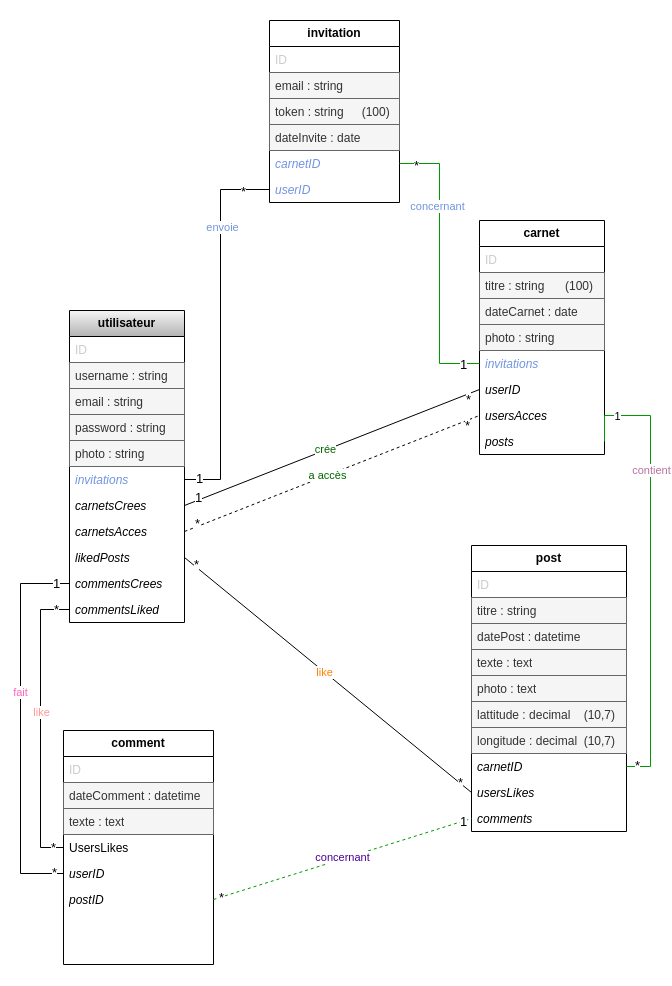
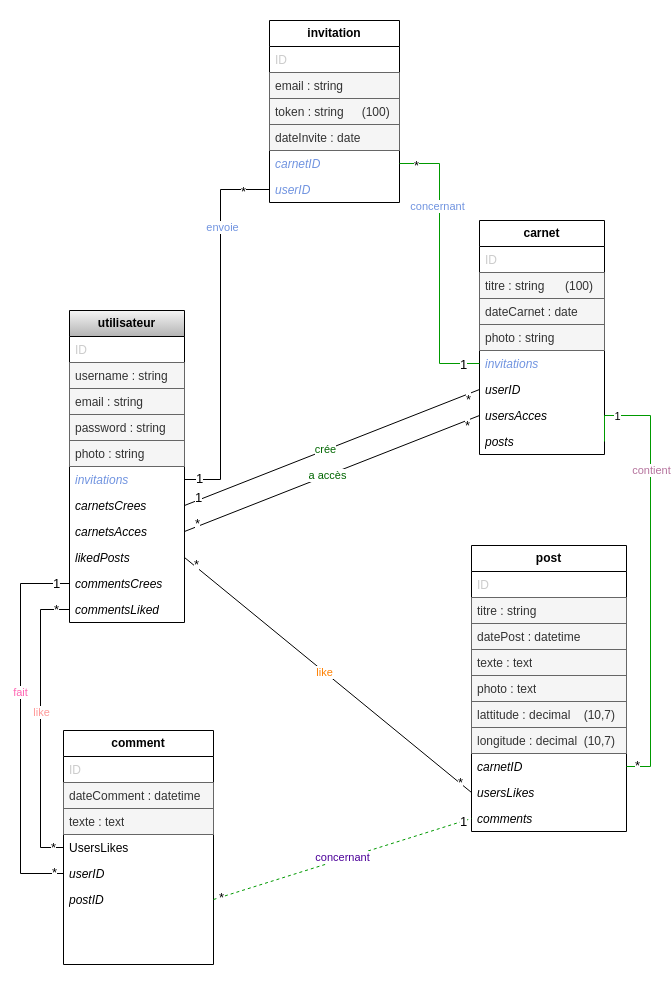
- <mxCell id="27" value="" style="endArrow=none;endFill=0;endSize=12;html=1;rounded=0;strokeColor=light-dark(#000000, #2b82da);exitX=1;exitY=0.5;exitDx=0;exitDy=0;entryX=0;entryY=0.5;entryDx=0;entryDy=0;dashed=1;" parent="1" source="10" target="21" edge="1"><mxGeometry width="160" relative="1" as="geometry"><mxPoint x="189" y="388" as="sourcePoint" /><mxPoint x="440" y="400" as="targetPoint" /></mxGeometry></mxCell>
+ <mxCell id="27" value="" style="endArrow=none;endFill=0;endSize=12;html=1;rounded=0;strokeColor=light-dark(#000000, #2b82da);exitX=1;exitY=0.5;exitDx=0;exitDy=0;entryX=0;entryY=0.5;entryDx=0;entryDy=0;" parent="1" source="10" target="21" edge="1"><mxGeometry width="160" relative="1" as="geometry"><mxPoint x="189" y="388" as="sourcePoint" /><mxPoint x="440" y="400" as="targetPoint" /></mxGeometry></mxCell>
